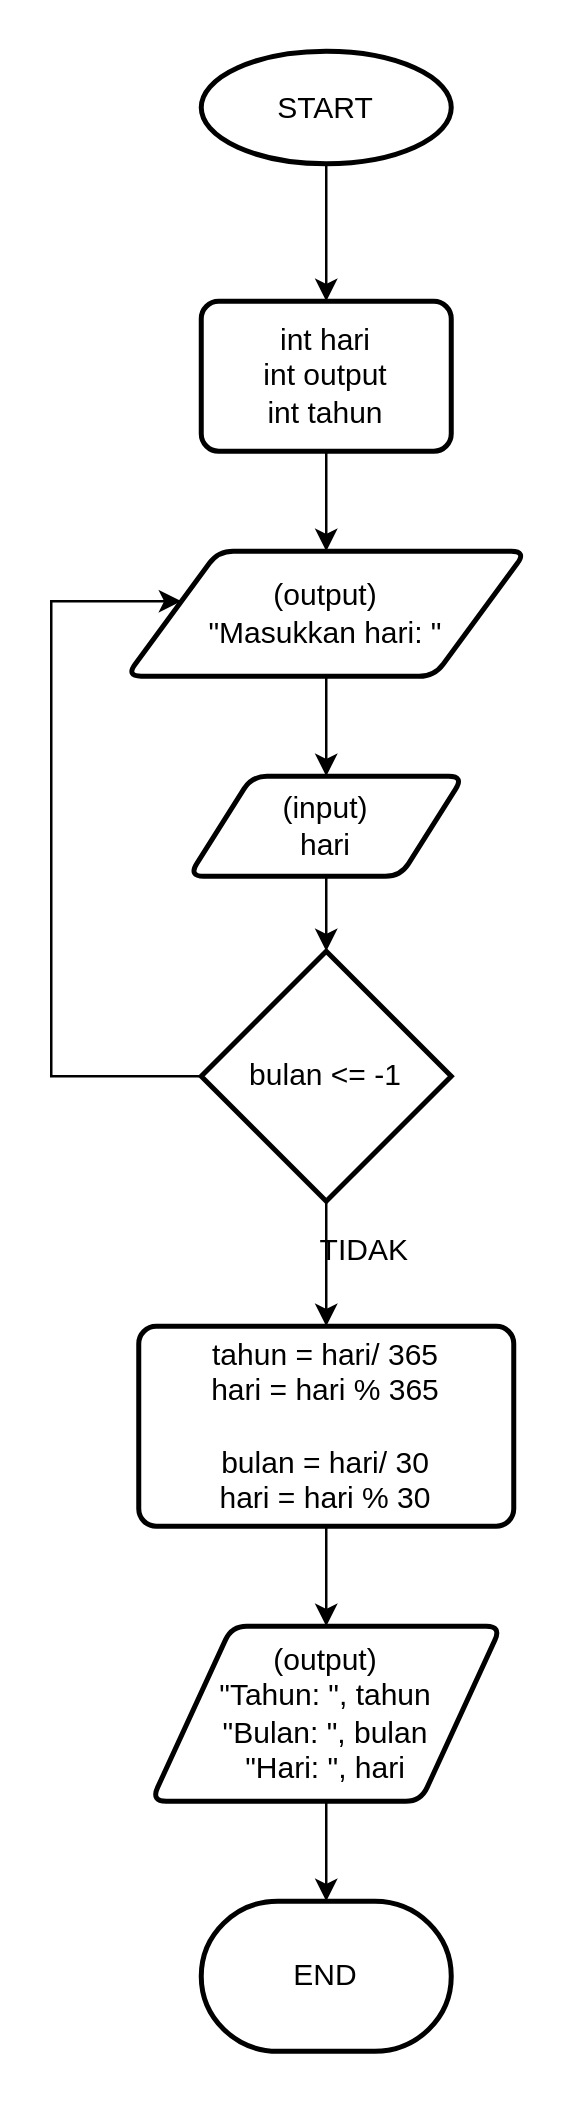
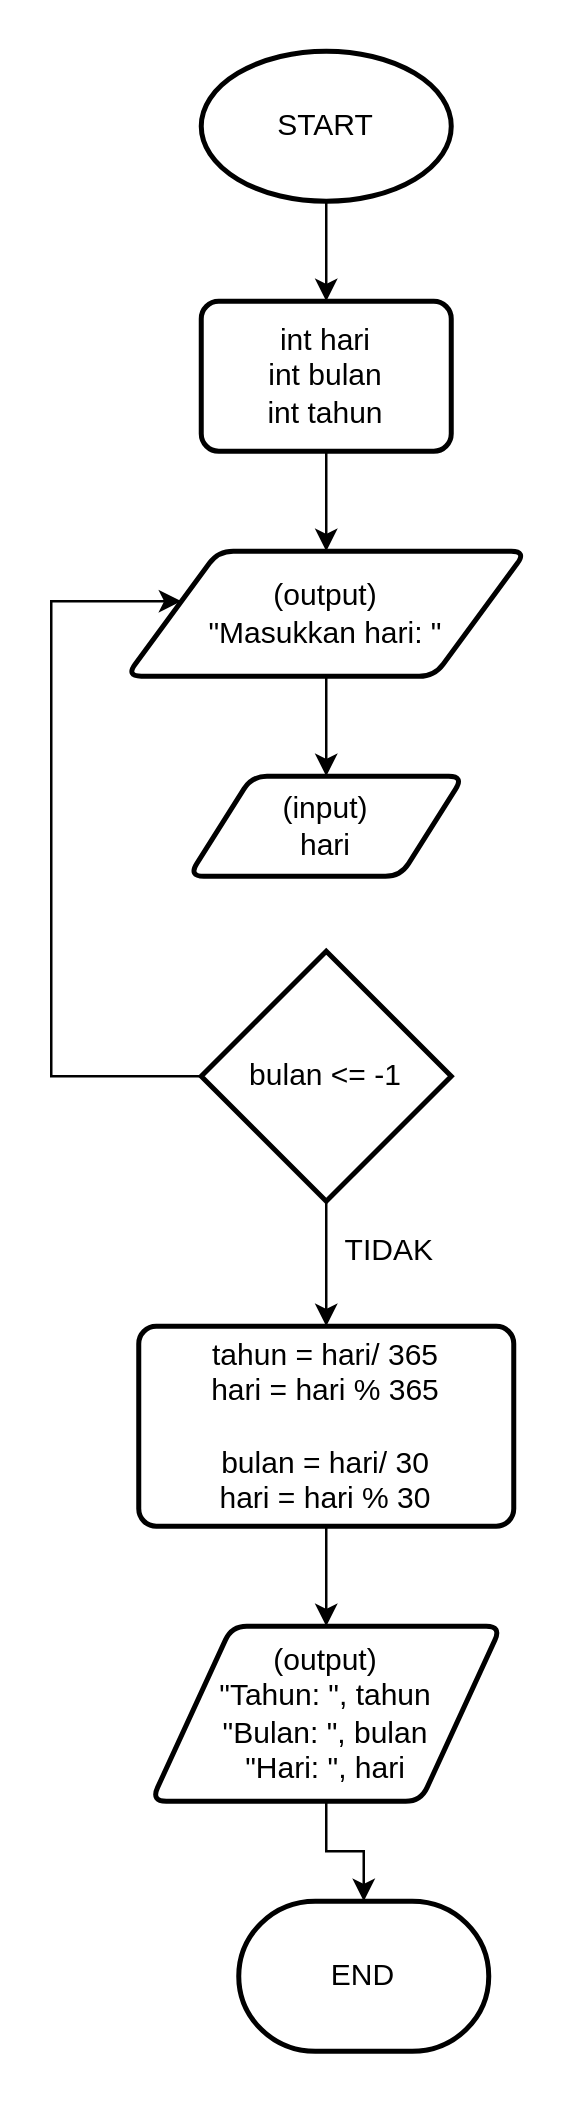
- <mxCell id="3" value="START" style="strokeWidth=2;html=1;shape=mxgraph.flowchart.start_1;whiteSpace=wrap;" parent="1" vertex="1"><mxGeometry x="80" y="20" width="100" height="45" as="geometry" /></mxCell>
+ <mxCell id="3" value="START" style="strokeWidth=2;html=1;shape=mxgraph.flowchart.start_1;whiteSpace=wrap;" parent="1" vertex="1"><mxGeometry x="80" y="20" width="100" height="60" as="geometry" /></mxCell>
- <mxCell id="5" value="int hari&lt;br&gt;int output&lt;br&gt;int tahun" style="rounded=1;whiteSpace=wrap;html=1;absoluteArcSize=1;arcSize=14;strokeWidth=2;" parent="1" vertex="1"><mxGeometry x="80" y="120" width="100" height="60" as="geometry" /></mxCell>
+ <mxCell id="5" value="int hari&lt;br&gt;int bulan&lt;br&gt;int tahun" style="rounded=1;whiteSpace=wrap;html=1;absoluteArcSize=1;arcSize=14;strokeWidth=2;" parent="1" vertex="1"><mxGeometry x="80" y="120" width="100" height="60" as="geometry" /></mxCell>
- <mxCell id="8" value="" style="edgeStyle=orthogonalEdgeStyle;rounded=0;orthogonalLoop=1;jettySize=auto;html=1;" parent="1" source="9" target="17" edge="1"><mxGeometry relative="1" as="geometry" /></mxCell>
- <mxCell id="18" value="TIDAK" style="text;html=1;align=center;verticalAlign=middle;resizable=0;points=[];autosize=1;strokeColor=none;fillColor=none;" parent="1" vertex="1"><mxGeometry x="120" y="490" width="50" height="20" as="geometry" /></mxCell>
+ <mxCell id="18" value="TIDAK" style="text;html=1;align=center;verticalAlign=middle;resizable=0;points=[];autosize=1;strokeColor=none;fillColor=none;" parent="1" vertex="1"><mxGeometry x="130" y="490" width="50" height="20" as="geometry" /></mxCell>
- <mxCell id="14" value="END" style="strokeWidth=2;html=1;shape=mxgraph.flowchart.terminator;whiteSpace=wrap;" parent="1" vertex="1"><mxGeometry x="80" y="760" width="100" height="60" as="geometry" /></mxCell>
+ <mxCell id="14" value="END" style="strokeWidth=2;html=1;shape=mxgraph.flowchart.terminator;whiteSpace=wrap;" parent="1" vertex="1"><mxGeometry x="95" y="760" width="100" height="60" as="geometry" /></mxCell>
